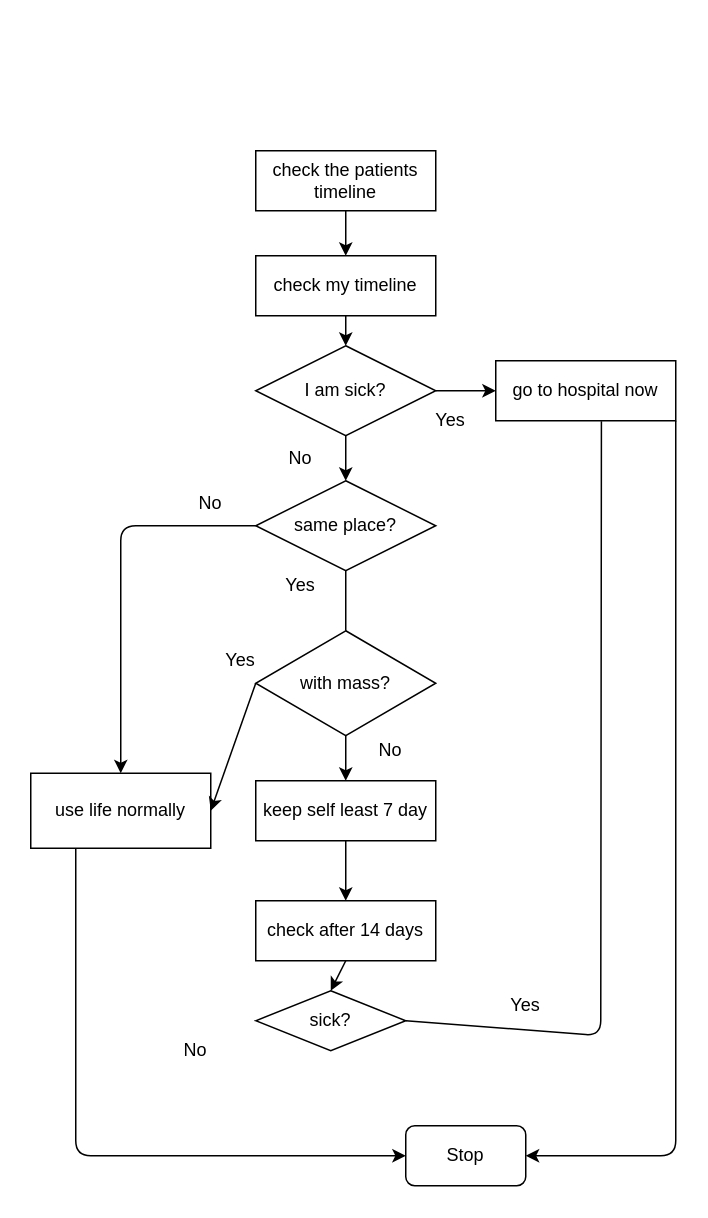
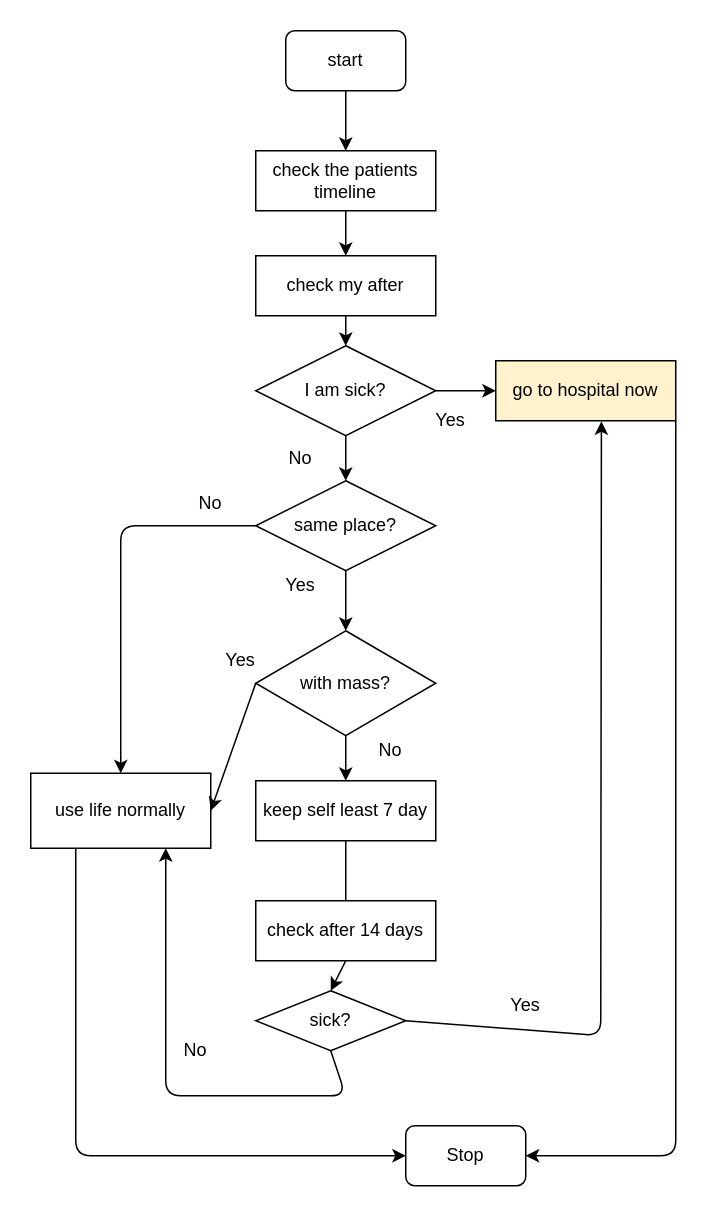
+ <mxCell id="2" value="start" style="rounded=1;whiteSpace=wrap;html=1;" parent="1" vertex="1"><mxGeometry x="190" y="20" width="80" height="40" as="geometry" /></mxCell>
+ <mxCell id="8" value="" style="endArrow=classic;html=1;exitX=0.5;exitY=1;exitDx=0;exitDy=0;entryX=0.5;entryY=0;entryDx=0;entryDy=0;" parent="1" source="2" target="4" edge="1"><mxGeometry width="50" height="50" relative="1" as="geometry"><mxPoint x="100" y="300" as="sourcePoint" /><mxPoint x="150" y="250" as="targetPoint" /></mxGeometry></mxCell>
- <mxCell id="3" value="check my timeline" style="rounded=0;whiteSpace=wrap;html=1;" parent="1" vertex="1"><mxGeometry x="170" y="170" width="120" height="40" as="geometry" /></mxCell>
+ <mxCell id="3" value="check my after" style="rounded=0;whiteSpace=wrap;html=1;" parent="1" vertex="1"><mxGeometry x="170" y="170" width="120" height="40" as="geometry" /></mxCell>
- <mxCell id="18" value="go to hospital now" style="rounded=0;whiteSpace=wrap;html=1;" parent="1" vertex="1"><mxGeometry x="330" y="240" width="120" height="40" as="geometry" /></mxCell>
+ <mxCell id="18" value="go to hospital now" style="rounded=0;whiteSpace=wrap;html=1;fillColor=#fff2cc;" parent="1" vertex="1"><mxGeometry x="330" y="240" width="120" height="40" as="geometry" /></mxCell>
- <mxCell id="32" value="" style="endArrow=none;html=1;exitX=1;exitY=0.5;exitDx=0;exitDy=0;entryX=0.587;entryY=1.01;entryDx=0;entryDy=0;entryPerimeter=0;" parent="1" source="26" target="18" edge="1"><mxGeometry width="50" height="50" relative="1" as="geometry"><mxPoint x="480" y="630" as="sourcePoint" /><mxPoint x="400" y="370" as="targetPoint" /><Array as="points"><mxPoint x="400" y="690" /></Array></mxGeometry></mxCell>
+ <mxCell id="32" value="" style="endArrow=classic;html=1;exitX=1;exitY=0.5;exitDx=0;exitDy=0;entryX=0.587;entryY=1.01;entryDx=0;entryDy=0;entryPerimeter=0;" parent="1" source="26" target="18" edge="1"><mxGeometry width="50" height="50" relative="1" as="geometry"><mxPoint x="480" y="630" as="sourcePoint" /><mxPoint x="400" y="370" as="targetPoint" /><Array as="points"><mxPoint x="400" y="690" /></Array></mxGeometry></mxCell>
- <mxCell id="16" value="" style="endArrow=none;html=1;exitX=0.5;exitY=1;exitDx=0;exitDy=0;entryX=0.5;entryY=0;entryDx=0;entryDy=0;" parent="1" source="6" target="19" edge="1"><mxGeometry width="50" height="50" relative="1" as="geometry"><mxPoint x="150" y="300" as="sourcePoint" /><mxPoint x="230" y="410" as="targetPoint" /></mxGeometry></mxCell>
+ <mxCell id="16" value="" style="endArrow=classic;html=1;exitX=0.5;exitY=1;exitDx=0;exitDy=0;entryX=0.5;entryY=0;entryDx=0;entryDy=0;" parent="1" source="6" target="19" edge="1"><mxGeometry width="50" height="50" relative="1" as="geometry"><mxPoint x="150" y="300" as="sourcePoint" /><mxPoint x="230" y="410" as="targetPoint" /></mxGeometry></mxCell>
- <mxCell id="25" value="" style="endArrow=classic;html=1;entryX=0.5;entryY=0;entryDx=0;entryDy=0;exitX=0.5;exitY=1;exitDx=0;exitDy=0;" parent="1" source="23" target="24" edge="1"><mxGeometry width="50" height="50" relative="1" as="geometry"><mxPoint x="170" y="620" as="sourcePoint" /><mxPoint x="220" y="570" as="targetPoint" /></mxGeometry></mxCell>
+ <mxCell id="25" value="" style="endArrow=none;html=1;entryX=0.5;entryY=0;entryDx=0;entryDy=0;exitX=0.5;exitY=1;exitDx=0;exitDy=0;" parent="1" source="23" target="24" edge="1"><mxGeometry width="50" height="50" relative="1" as="geometry"><mxPoint x="170" y="620" as="sourcePoint" /><mxPoint x="220" y="570" as="targetPoint" /></mxGeometry></mxCell>
+ <mxCell id="28" value="" style="endArrow=classic;html=1;entryX=0.75;entryY=1;entryDx=0;entryDy=0;exitX=0.5;exitY=1;exitDx=0;exitDy=0;" parent="1" source="26" target="20" edge="1"><mxGeometry width="50" height="50" relative="1" as="geometry"><mxPoint x="230" y="740" as="sourcePoint" /><mxPoint x="60" y="720" as="targetPoint" /><Array as="points"><mxPoint x="230" y="730" /><mxPoint x="110" y="730" /></Array></mxGeometry></mxCell>
